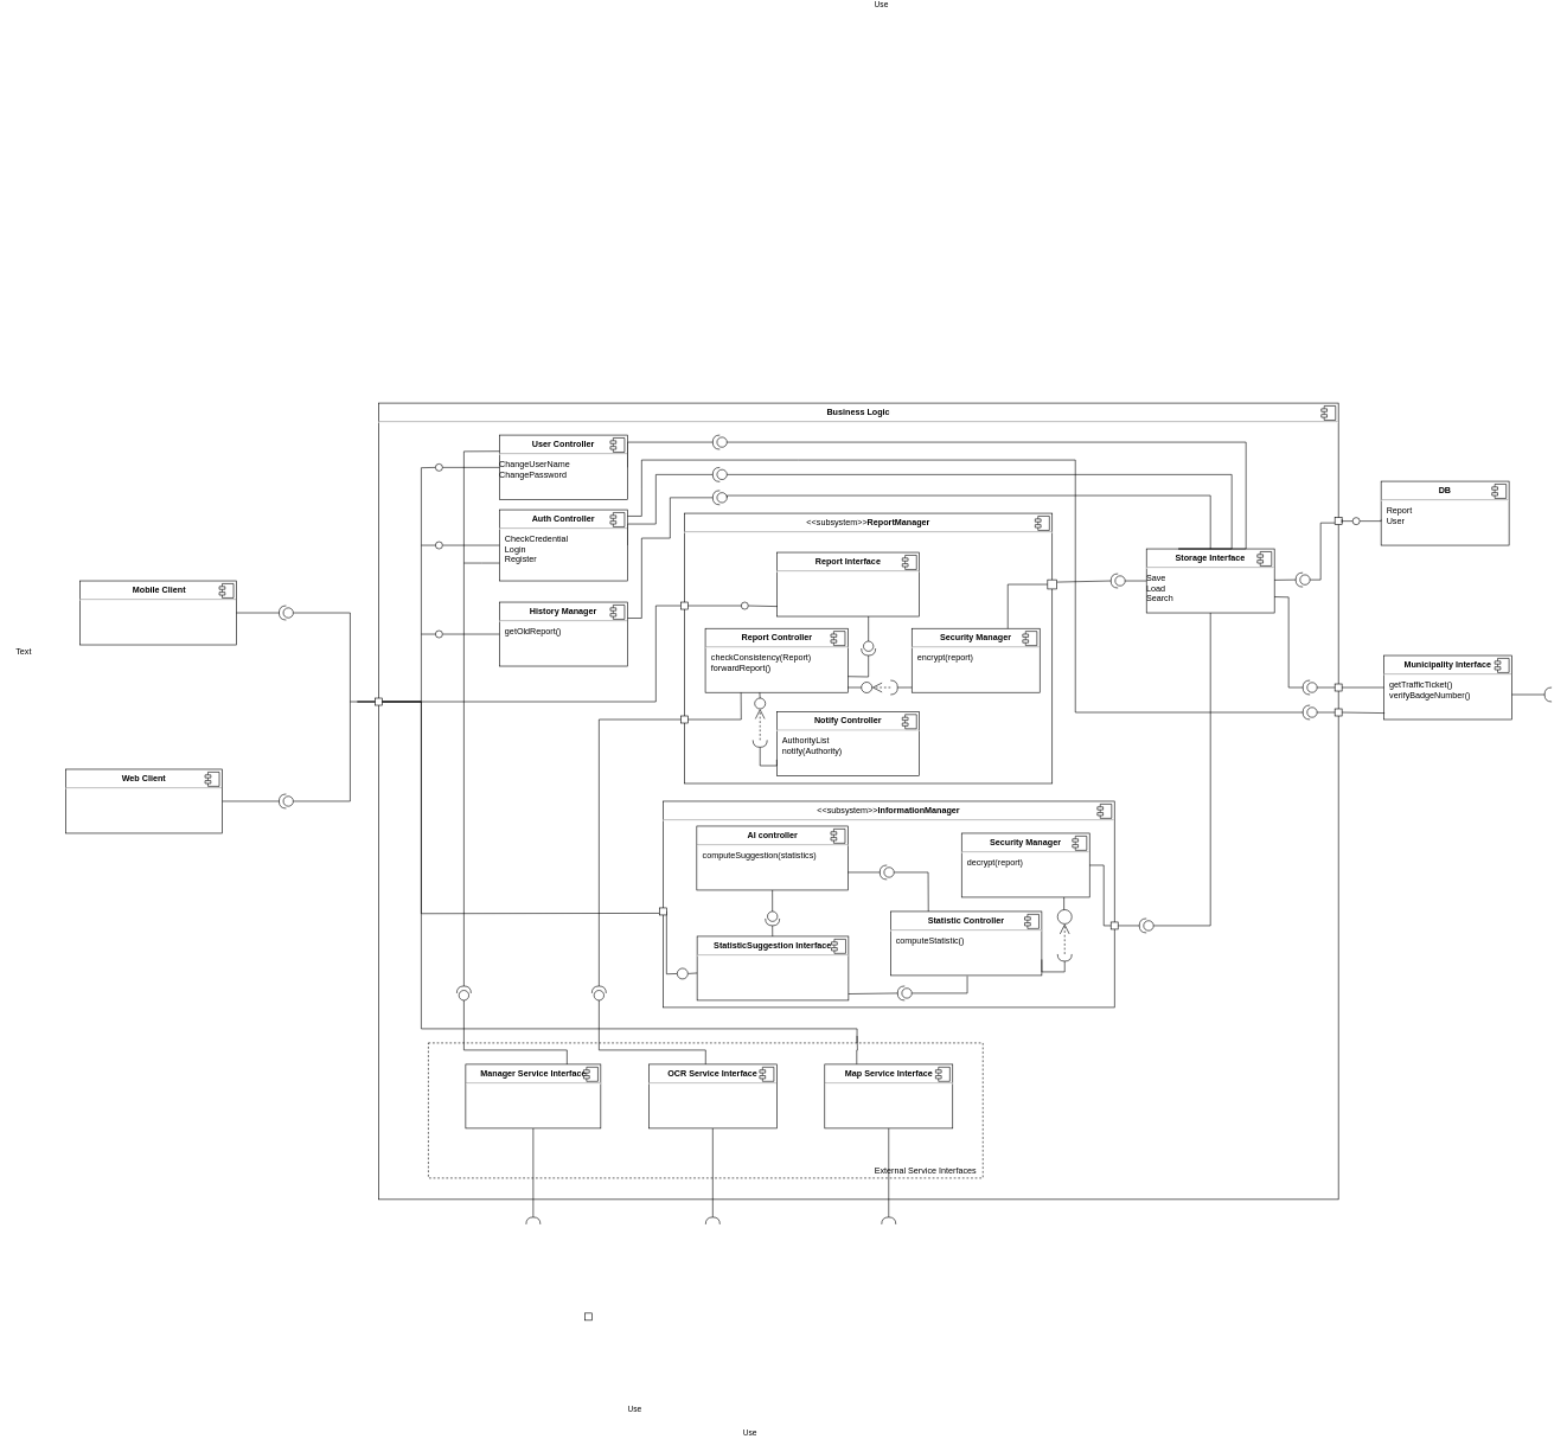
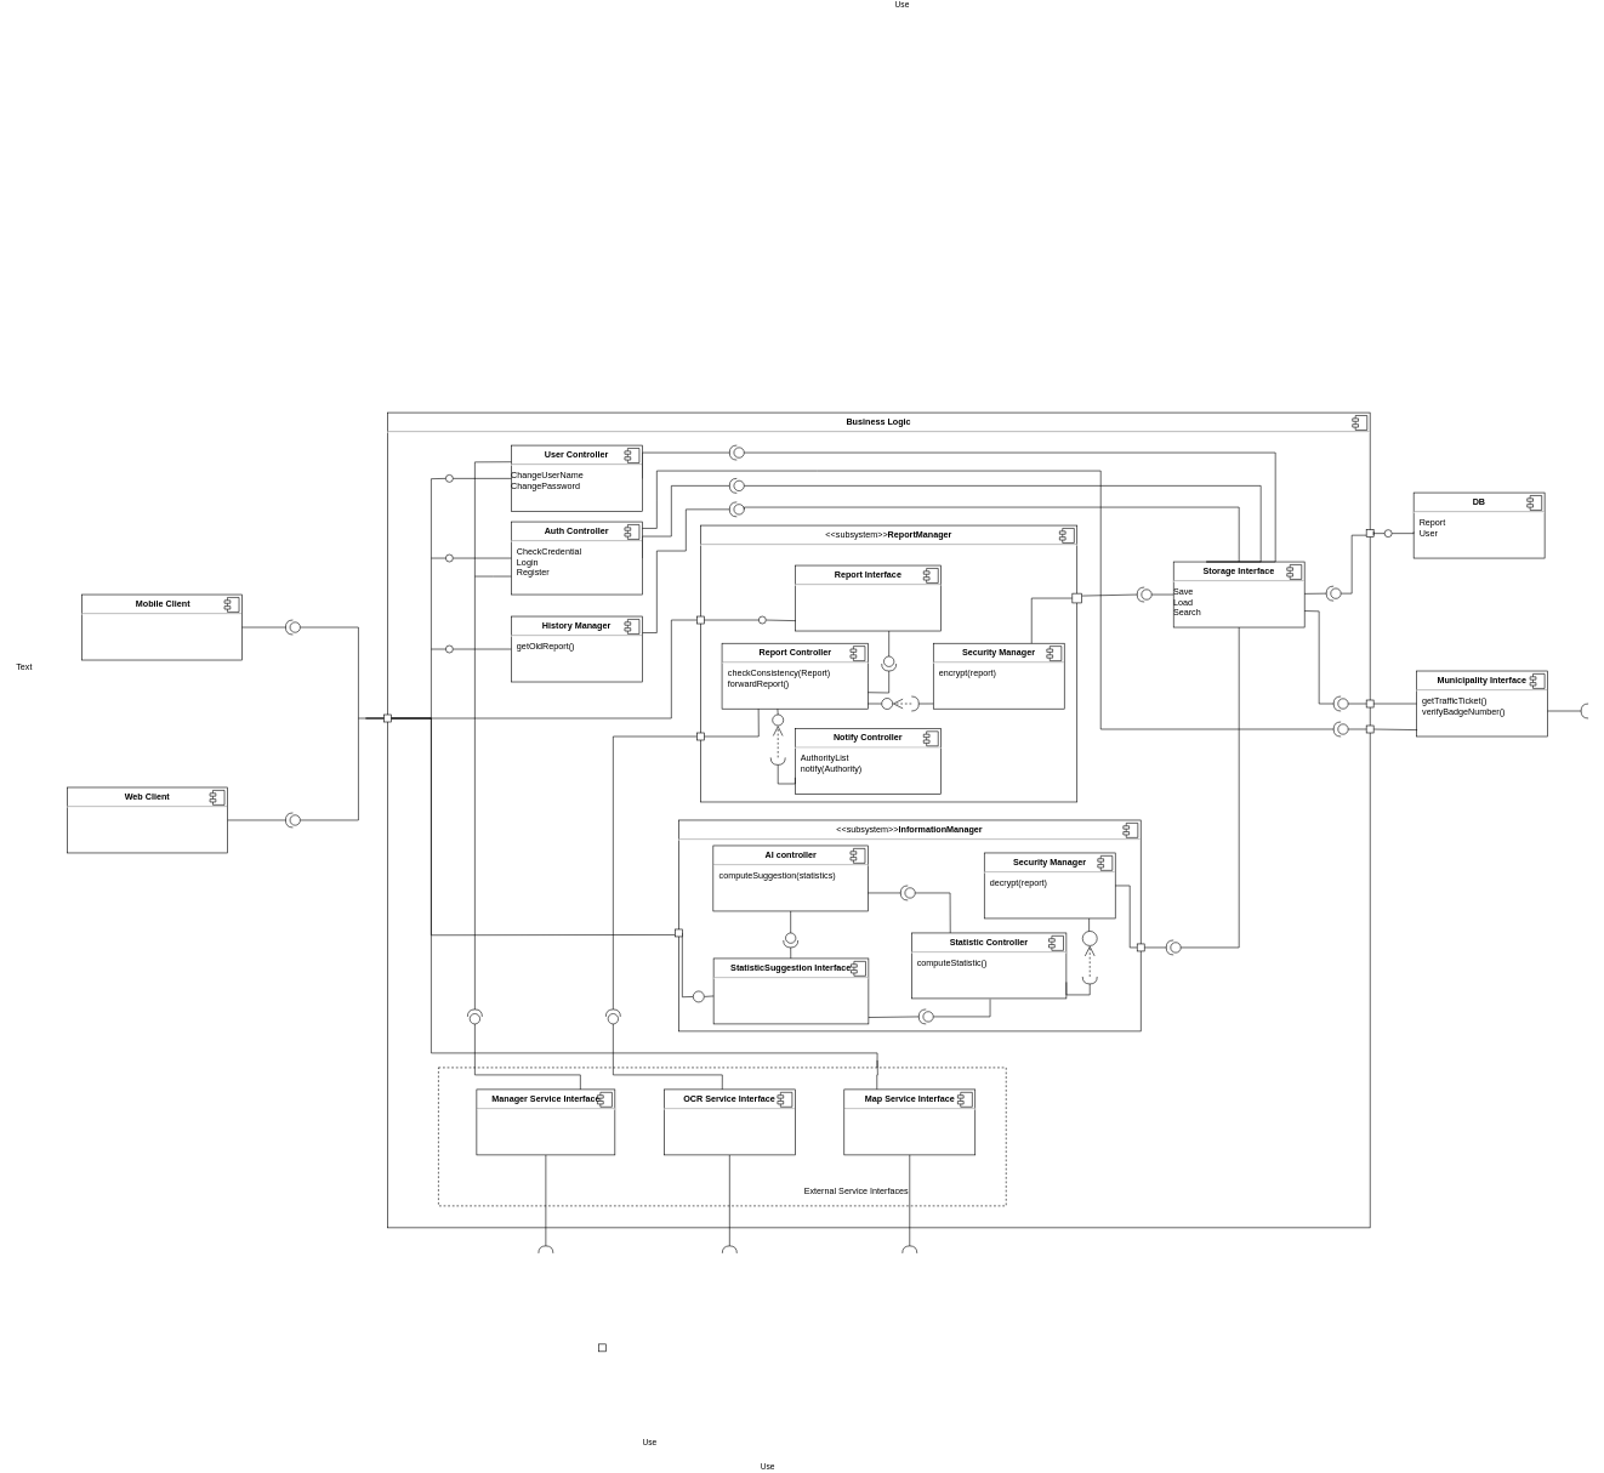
- <mxCell id="101" value="External Service Interfaces" style="text;html=1;strokeColor=none;fillColor=none;align=center;verticalAlign=middle;whiteSpace=wrap;rounded=0;" parent="1" vertex="1"><mxGeometry x="1221" y="1090" width="161" height="20" as="geometry" /></mxCell>
+ <mxCell id="101" value="External Service Interfaces" style="text;html=1;strokeColor=none;fillColor=none;align=center;verticalAlign=middle;whiteSpace=wrap;rounded=0;" parent="1" vertex="1"><mxGeometry x="1096" y="1080" width="161" height="20" as="geometry" /></mxCell>
